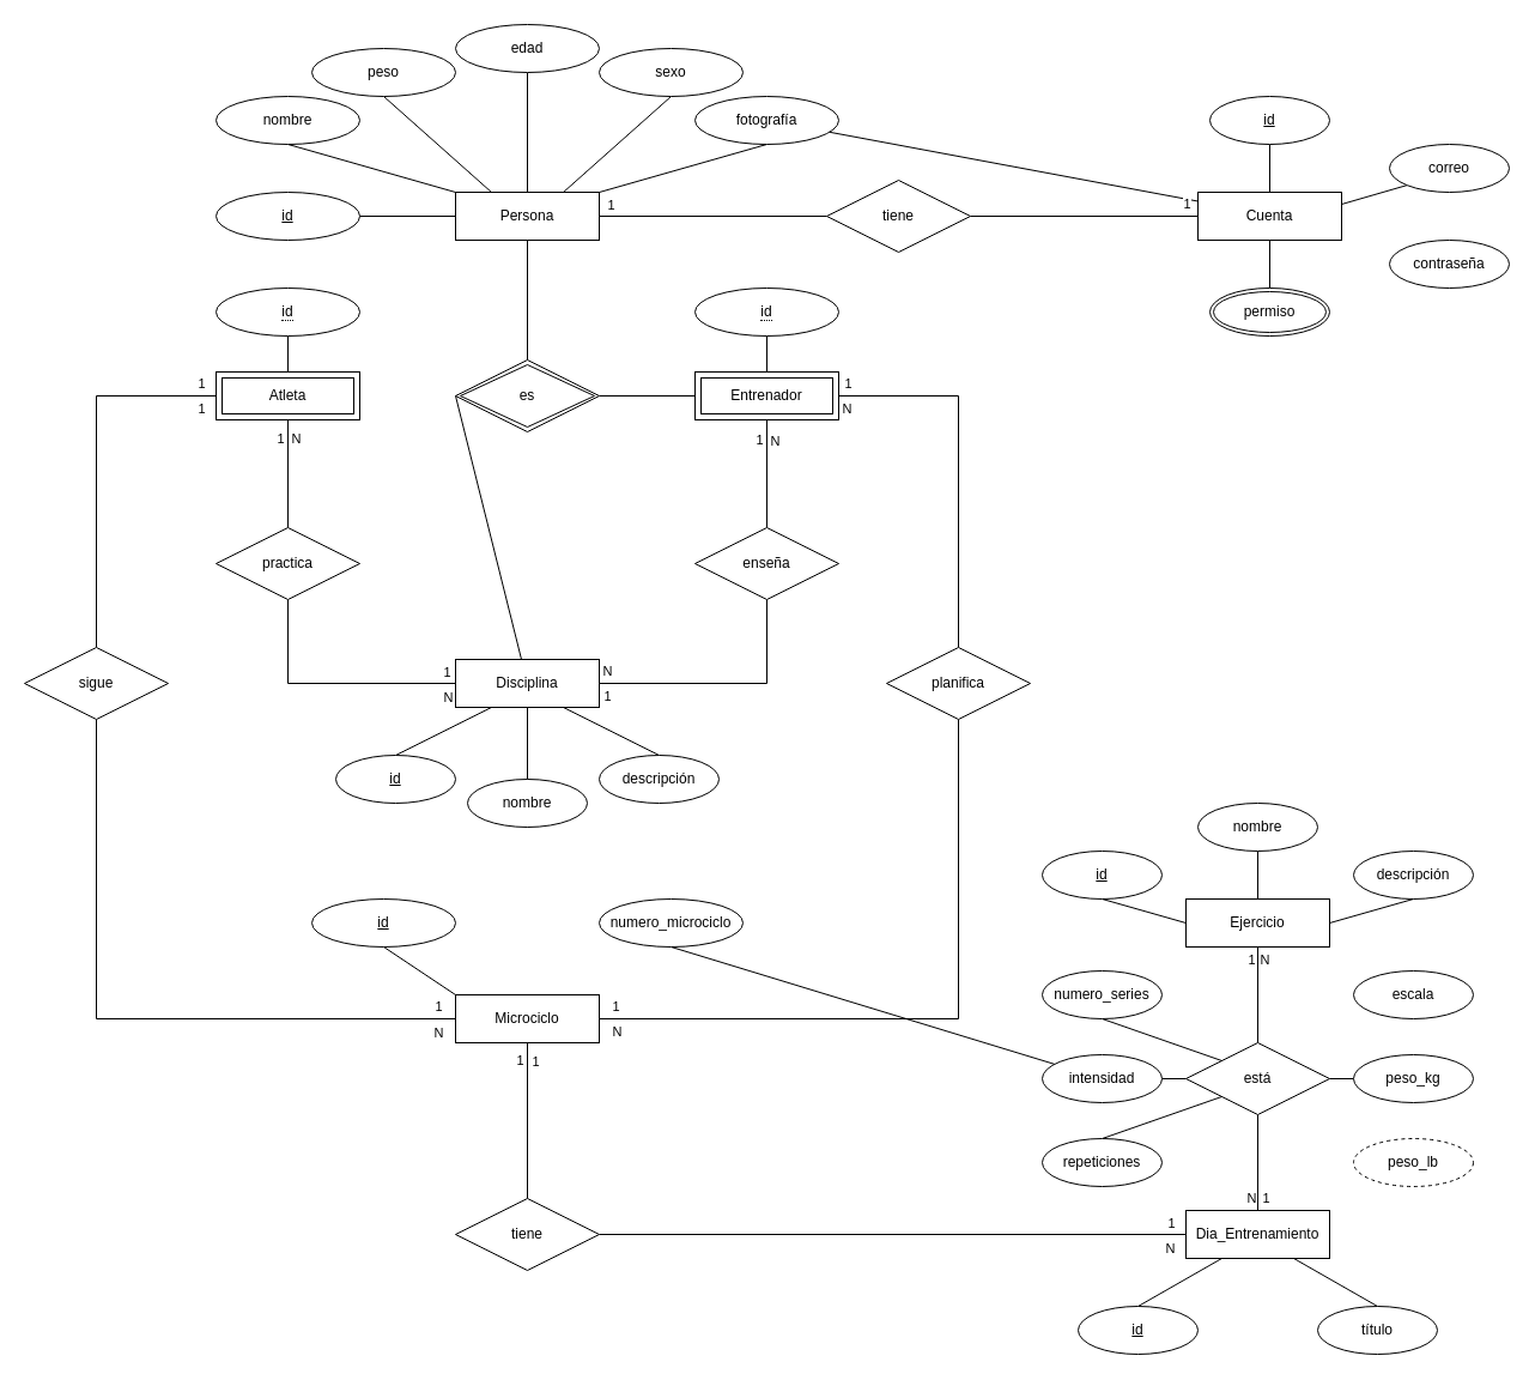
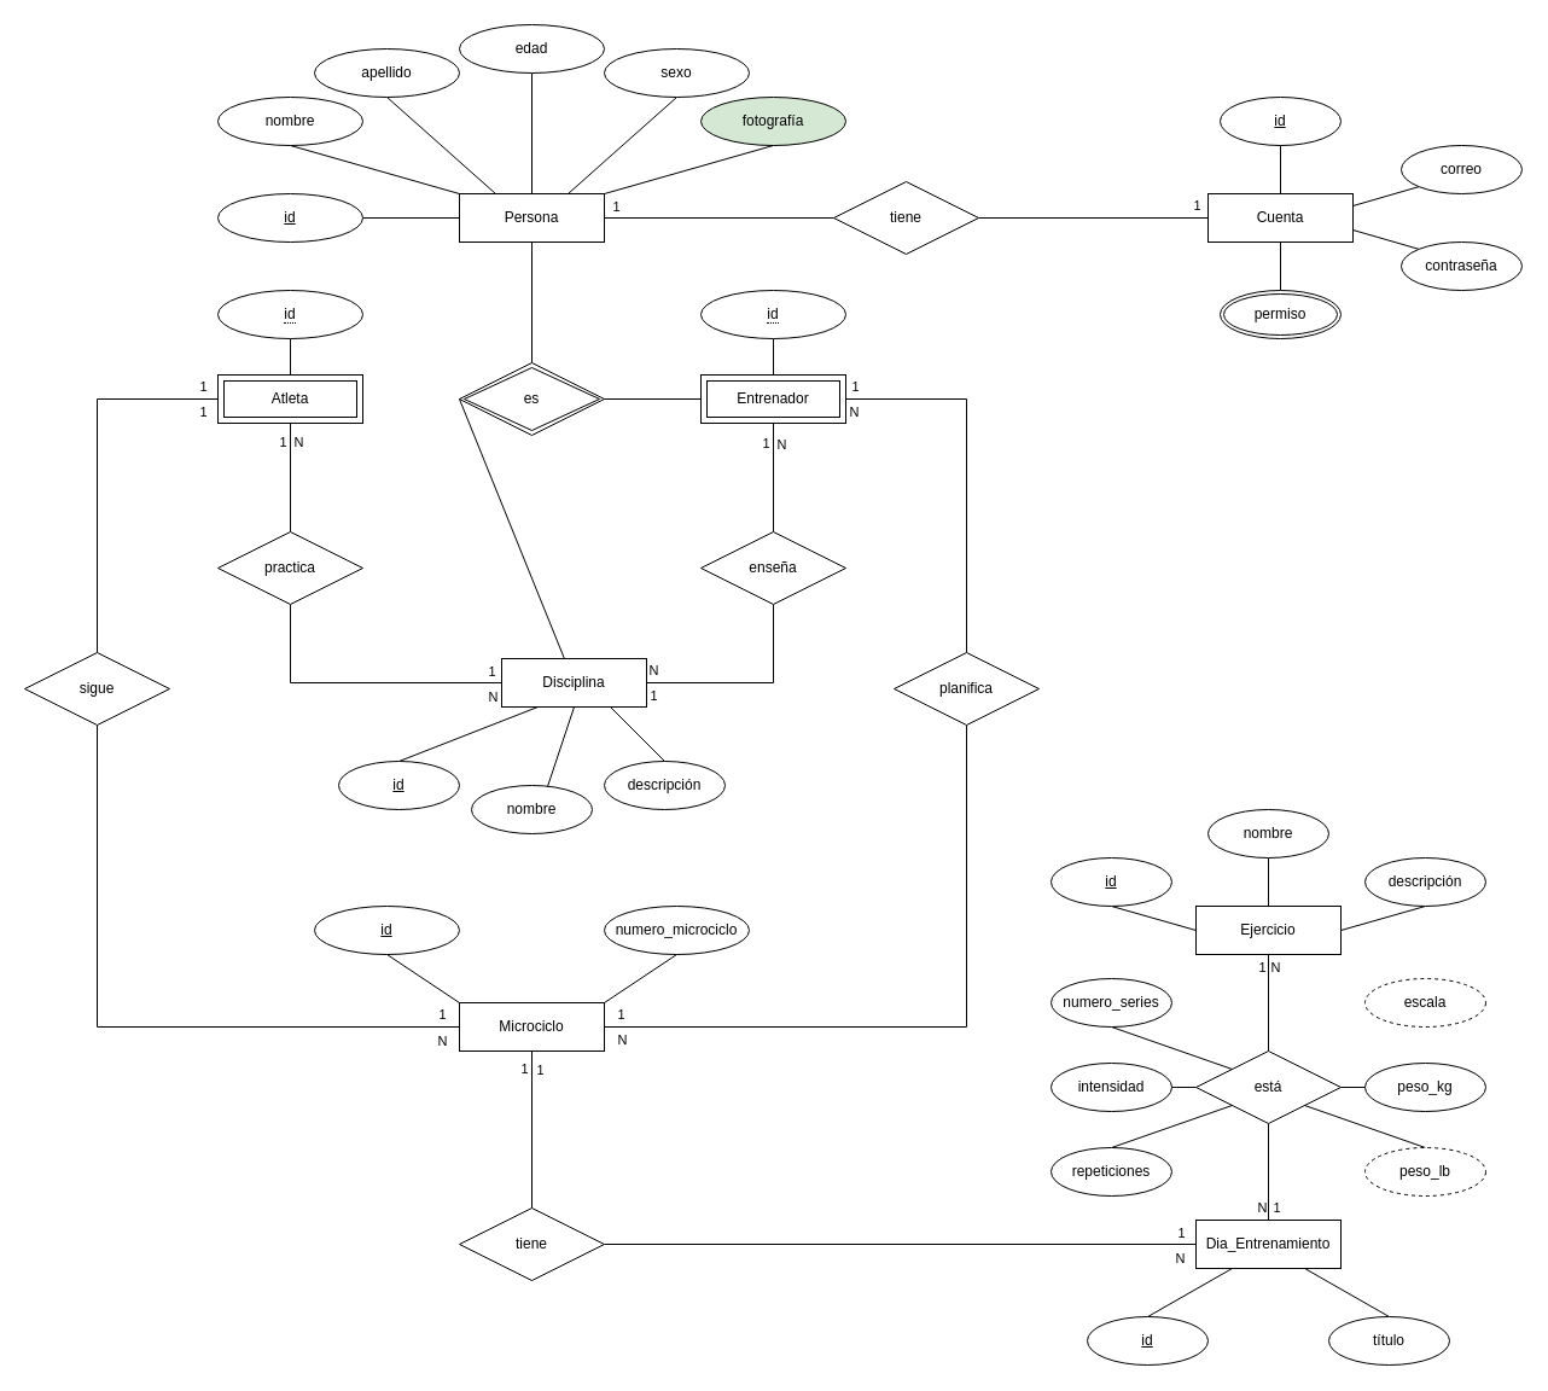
- <mxCell id="6" value="peso" style="ellipse;whiteSpace=wrap;html=1;align=center;" vertex="1" parent="1"><mxGeometry x="260" y="40" width="120" height="40" as="geometry" /></mxCell>
+ <mxCell id="6" value="apellido" style="ellipse;whiteSpace=wrap;html=1;align=center;" vertex="1" parent="1"><mxGeometry x="260" y="40" width="120" height="40" as="geometry" /></mxCell>
- <mxCell id="12" value="fotografía" style="ellipse;whiteSpace=wrap;html=1;align=center;" vertex="1" parent="1"><mxGeometry x="580" y="80" width="120" height="40" as="geometry" /></mxCell>
+ <mxCell id="12" value="fotografía" style="ellipse;whiteSpace=wrap;html=1;align=center;fillColor=#d5e8d4;" vertex="1" parent="1"><mxGeometry x="580" y="80" width="120" height="40" as="geometry" /></mxCell>
- <mxCell id="53" style="rounded=0;orthogonalLoop=1;jettySize=auto;html=1;exitX=1;exitY=0.75;exitDx=0;exitDy=0;endArrow=none;endFill=0;" edge="1" parent="1" source="55" target="12"><mxGeometry relative="1" as="geometry" /></mxCell>
+ <mxCell id="53" style="rounded=0;orthogonalLoop=1;jettySize=auto;html=1;exitX=1;exitY=0.75;exitDx=0;exitDy=0;entryX=0;entryY=0;entryDx=0;entryDy=0;endArrow=none;endFill=0;" edge="1" parent="1" source="55" target="58"><mxGeometry relative="1" as="geometry" /></mxCell>
- <mxCell id="15" value="Disciplina" style="whiteSpace=wrap;html=1;align=center;" vertex="1" parent="1"><mxGeometry x="380" y="550" width="120" height="40" as="geometry" /></mxCell>
+ <mxCell id="15" value="Disciplina" style="whiteSpace=wrap;html=1;align=center;" vertex="1" parent="1"><mxGeometry x="415" y="545" width="120" height="40" as="geometry" /></mxCell>
- <mxCell id="35" style="rounded=0;orthogonalLoop=1;jettySize=auto;html=1;exitX=0.5;exitY=1;exitDx=0;exitDy=0;endArrow=none;endFill=0;" edge="1" parent="1" source="36" target="115"><mxGeometry relative="1" as="geometry" /></mxCell>
+ <mxCell id="35" style="rounded=0;orthogonalLoop=1;jettySize=auto;html=1;exitX=0.5;exitY=1;exitDx=0;exitDy=0;entryX=1;entryY=0;entryDx=0;entryDy=0;endArrow=none;endFill=0;" edge="1" parent="1" source="36" target="32"><mxGeometry relative="1" as="geometry" /></mxCell>
- <mxCell id="108" value="escala" style="ellipse;whiteSpace=wrap;html=1;align=center;" vertex="1" parent="1"><mxGeometry x="1130" y="810" width="100" height="40" as="geometry" /></mxCell>
+ <mxCell id="108" value="escala" style="ellipse;whiteSpace=wrap;html=1;align=center;dashed=1;" vertex="1" parent="1"><mxGeometry x="1130" y="810" width="100" height="40" as="geometry" /></mxCell>
+ <mxCell id="111" style="rounded=0;orthogonalLoop=1;jettySize=auto;html=1;exitX=0.5;exitY=0;exitDx=0;exitDy=0;entryX=1;entryY=1;entryDx=0;entryDy=0;endArrow=none;endFill=0;" edge="1" parent="1" source="112" target="91"><mxGeometry relative="1" as="geometry" /></mxCell>
